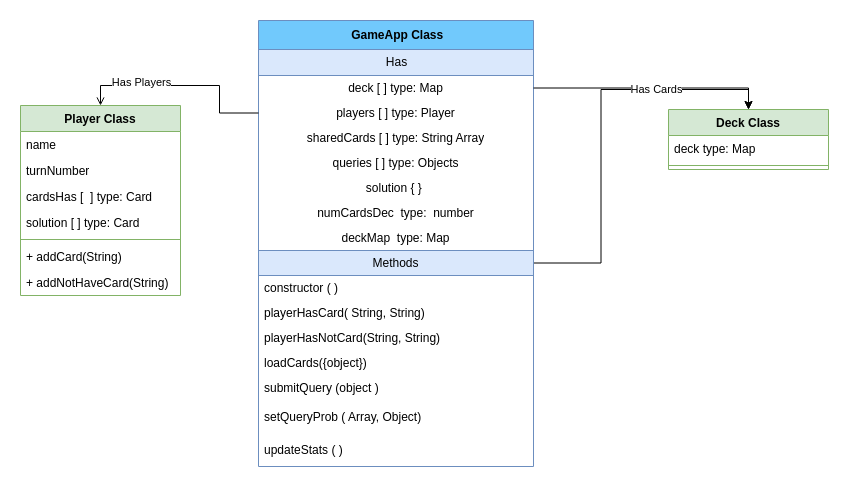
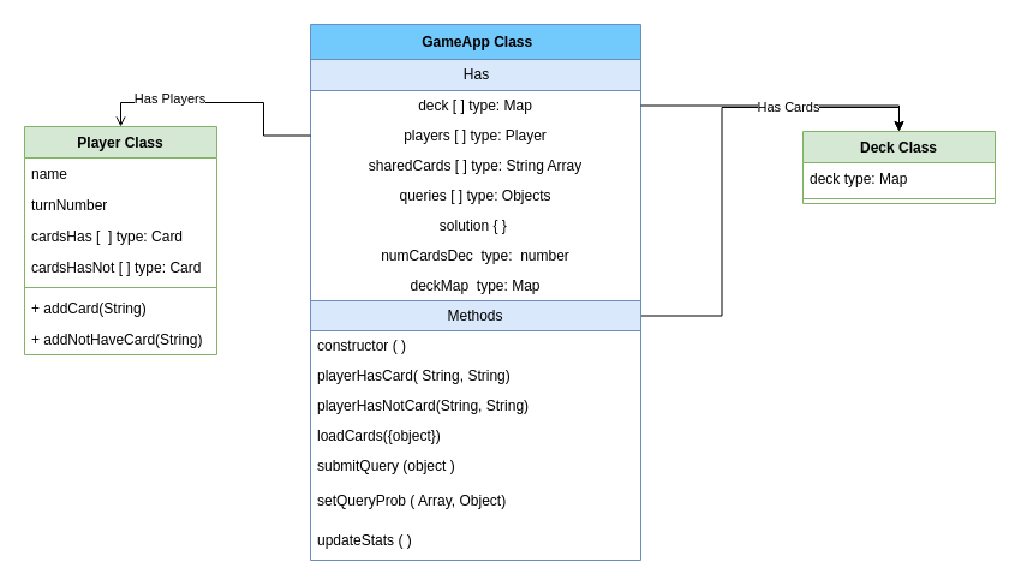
- <mxCell id="27" value="solution [ ] type: Card" style="text;strokeColor=none;fillColor=none;align=left;verticalAlign=top;spacingLeft=4;spacingRight=4;overflow=hidden;rotatable=0;points=[[0,0.5],[1,0.5]];portConstraint=eastwest;whiteSpace=wrap;html=1;" parent="23" vertex="1"><mxGeometry y="104" width="160" height="26" as="geometry" /></mxCell>
+ <mxCell id="27" value="cardsHasNot [ ] type: Card" style="text;strokeColor=none;fillColor=none;align=left;verticalAlign=top;spacingLeft=4;spacingRight=4;overflow=hidden;rotatable=0;points=[[0,0.5],[1,0.5]];portConstraint=eastwest;whiteSpace=wrap;html=1;" parent="23" vertex="1"><mxGeometry y="104" width="160" height="26" as="geometry" /></mxCell>
